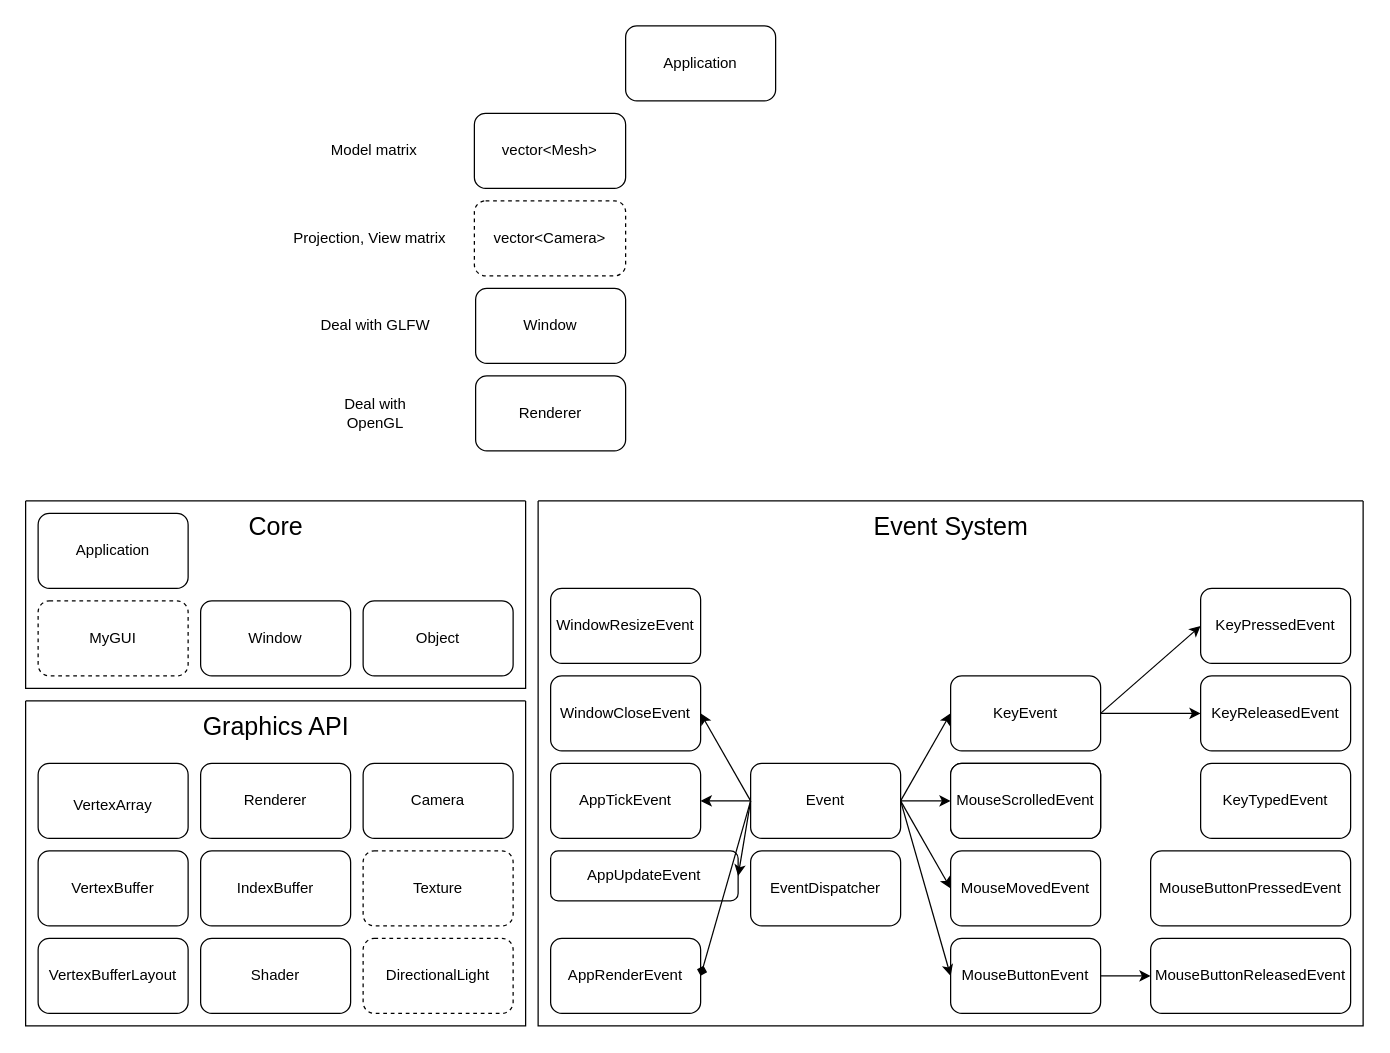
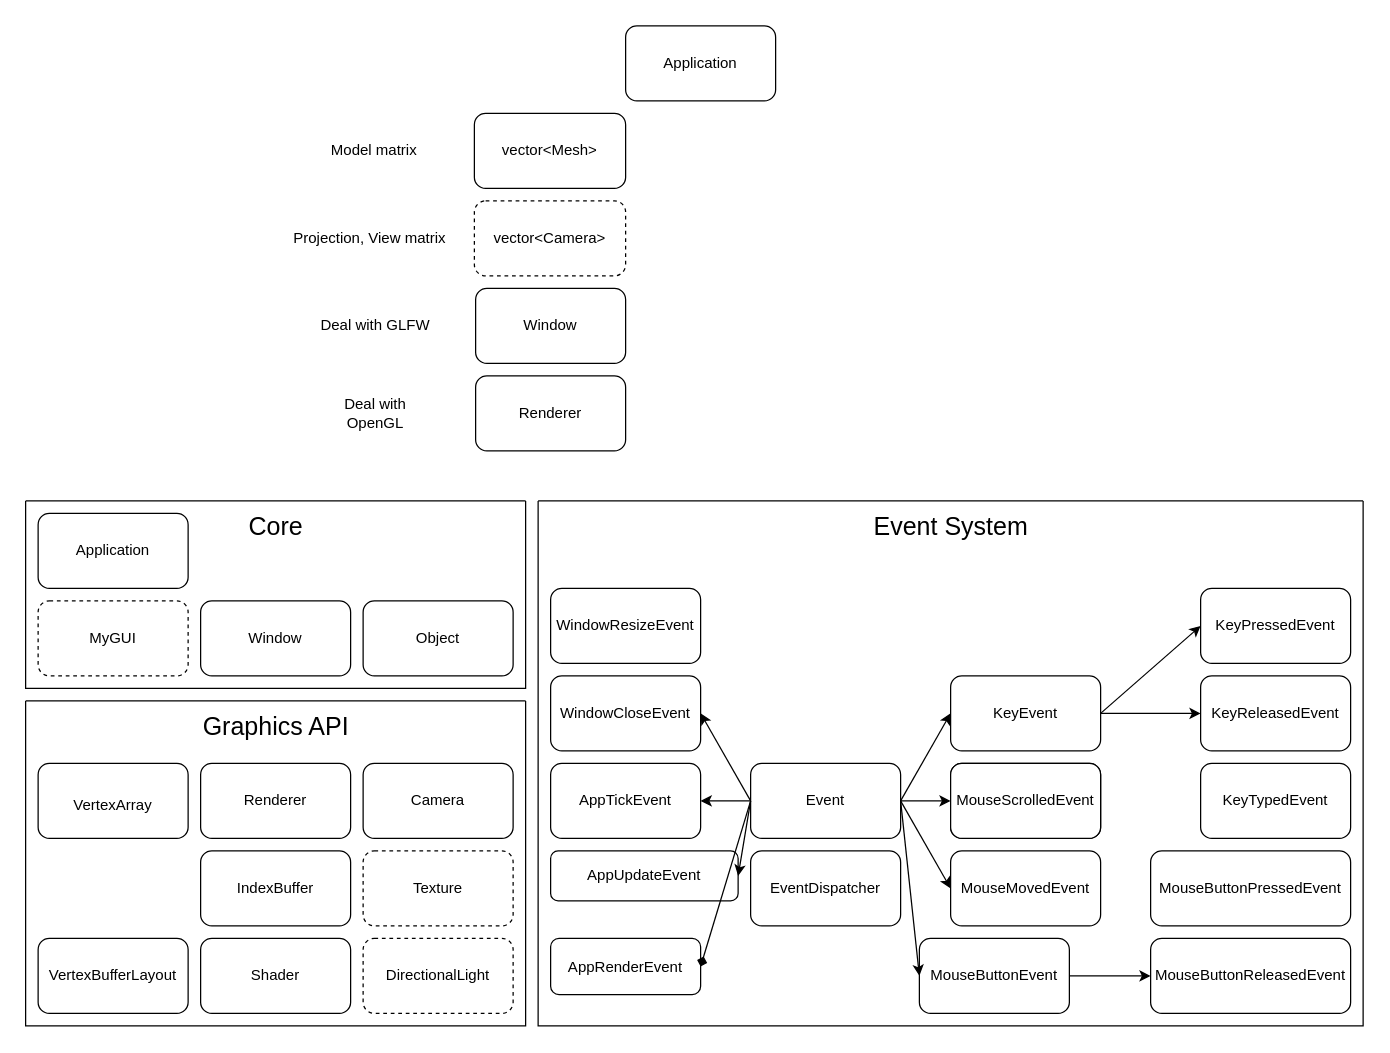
- <mxCell id="42" value="VertexBuffer" style="rounded=1;whiteSpace=wrap;html=1;fontSize=12;" parent="1" vertex="1"><mxGeometry x="30" y="680" width="120" height="60" as="geometry" /></mxCell>
- <mxCell id="17" value="AppRenderEvent" style="rounded=1;whiteSpace=wrap;html=1;container=0;" parent="1" vertex="1"><mxGeometry x="440" y="750" width="120" height="60" as="geometry" /></mxCell>
+ <mxCell id="17" value="AppRenderEvent" style="rounded=1;whiteSpace=wrap;html=1;container=0;" parent="1" vertex="1"><mxGeometry x="440" y="750" width="120" height="45" as="geometry" /></mxCell>
- <mxCell id="22" value="MouseButtonEvent" style="rounded=1;whiteSpace=wrap;html=1;container=0;" parent="1" vertex="1"><mxGeometry x="760" y="750" width="120" height="60" as="geometry" /></mxCell>
+ <mxCell id="22" value="MouseButtonEvent" style="rounded=1;whiteSpace=wrap;html=1;container=0;" parent="1" vertex="1"><mxGeometry x="735" y="750" width="120" height="60" as="geometry" /></mxCell>
